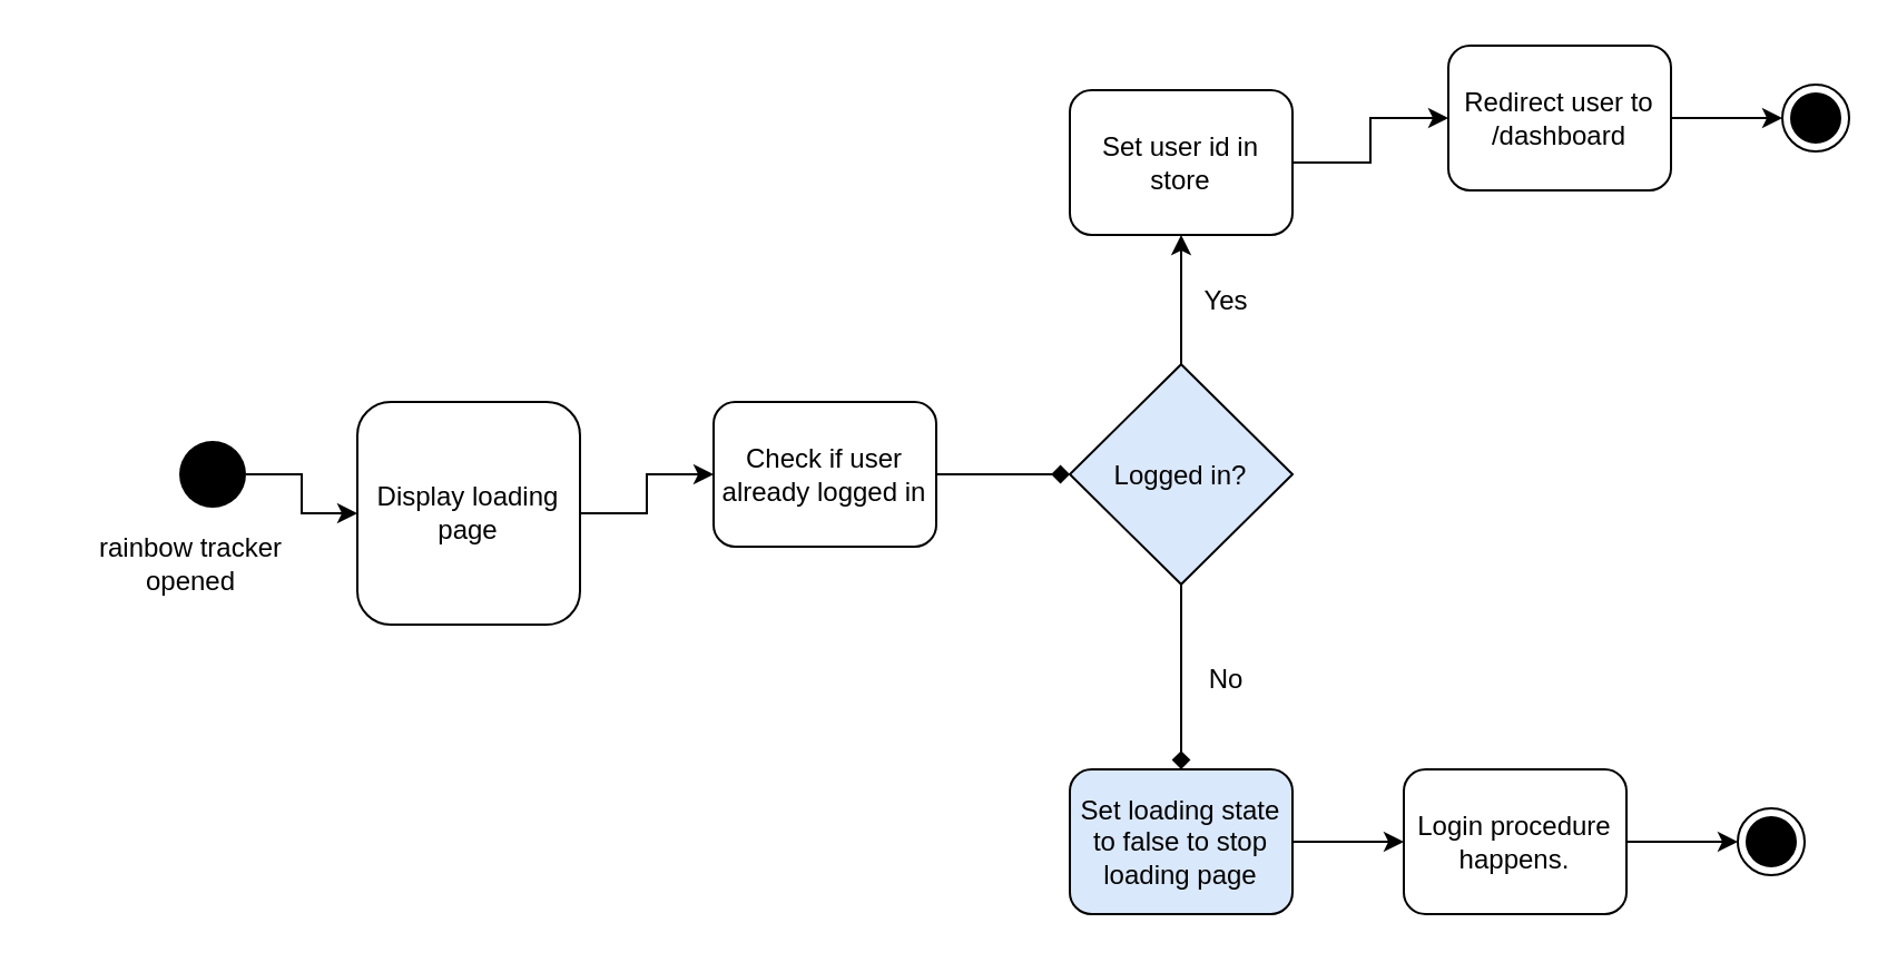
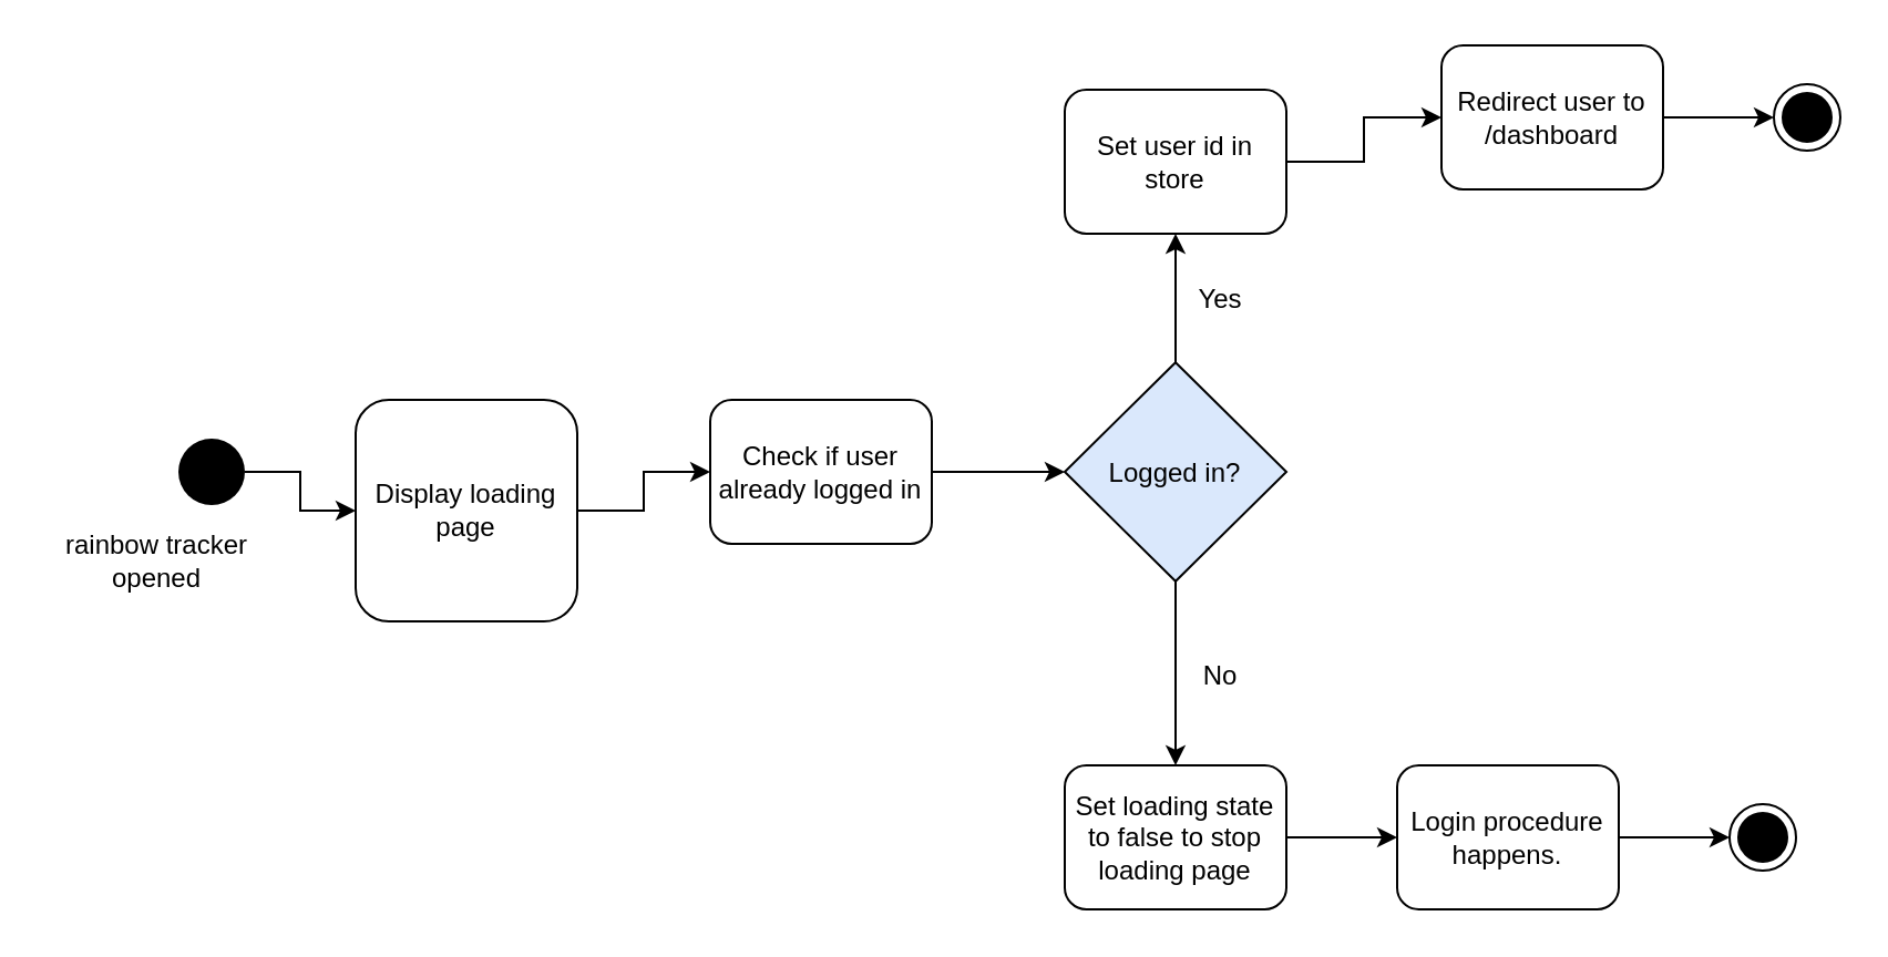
- <mxCell id="7" value="" style="edgeStyle=orthogonalEdgeStyle;rounded=0;orthogonalLoop=1;jettySize=auto;html=1;entryX=0;entryY=0.5;entryDx=0;entryDy=0;endArrow=diamond;" edge="1" parent="1" source="8" target="11"><mxGeometry relative="1" as="geometry"><mxPoint x="510" y="212.5" as="targetPoint" /></mxGeometry></mxCell>
+ <mxCell id="7" value="" style="edgeStyle=orthogonalEdgeStyle;rounded=0;orthogonalLoop=1;jettySize=auto;html=1;entryX=0;entryY=0.5;entryDx=0;entryDy=0;" edge="1" parent="1" source="8" target="11"><mxGeometry relative="1" as="geometry"><mxPoint x="510" y="212.5" as="targetPoint" /></mxGeometry></mxCell>
- <mxCell id="4" value="rainbow tracker&lt;br&gt;opened" style="text;html=1;align=center;verticalAlign=middle;resizable=0;points=[];autosize=1;strokeColor=none;" vertex="1" parent="1"><mxGeometry x="35" y="237.5" width="100" height="30" as="geometry" /></mxCell>
+ <mxCell id="4" value="rainbow tracker&lt;br&gt;opened" style="text;html=1;align=center;verticalAlign=middle;resizable=0;points=[];autosize=1;strokeColor=none;" vertex="1" parent="1"><mxGeometry x="20" y="237.5" width="100" height="30" as="geometry" /></mxCell>
- <mxCell id="10" style="edgeStyle=orthogonalEdgeStyle;rounded=0;orthogonalLoop=1;jettySize=auto;html=1;entryX=0.5;entryY=0;entryDx=0;entryDy=0;endArrow=diamond;" edge="1" parent="1" source="11" target="20"><mxGeometry relative="1" as="geometry"><mxPoint x="530" y="345" as="targetPoint" /></mxGeometry></mxCell>
+ <mxCell id="10" style="edgeStyle=orthogonalEdgeStyle;rounded=0;orthogonalLoop=1;jettySize=auto;html=1;entryX=0.5;entryY=0;entryDx=0;entryDy=0;" edge="1" parent="1" source="11" target="20"><mxGeometry relative="1" as="geometry"><mxPoint x="530" y="345" as="targetPoint" /></mxGeometry></mxCell>
- <mxCell id="20" value="Set loading state to false to stop loading page" style="rounded=1;whiteSpace=wrap;html=1;fontSize=12;glass=0;strokeWidth=1;shadow=0;fillColor=#dae8fc;" vertex="1" parent="1"><mxGeometry x="480" y="345" width="100" height="65" as="geometry" /></mxCell>
+ <mxCell id="20" value="Set loading state to false to stop loading page" style="rounded=1;whiteSpace=wrap;html=1;fontSize=12;glass=0;strokeWidth=1;shadow=0;" vertex="1" parent="1"><mxGeometry x="480" y="345" width="100" height="65" as="geometry" /></mxCell>
